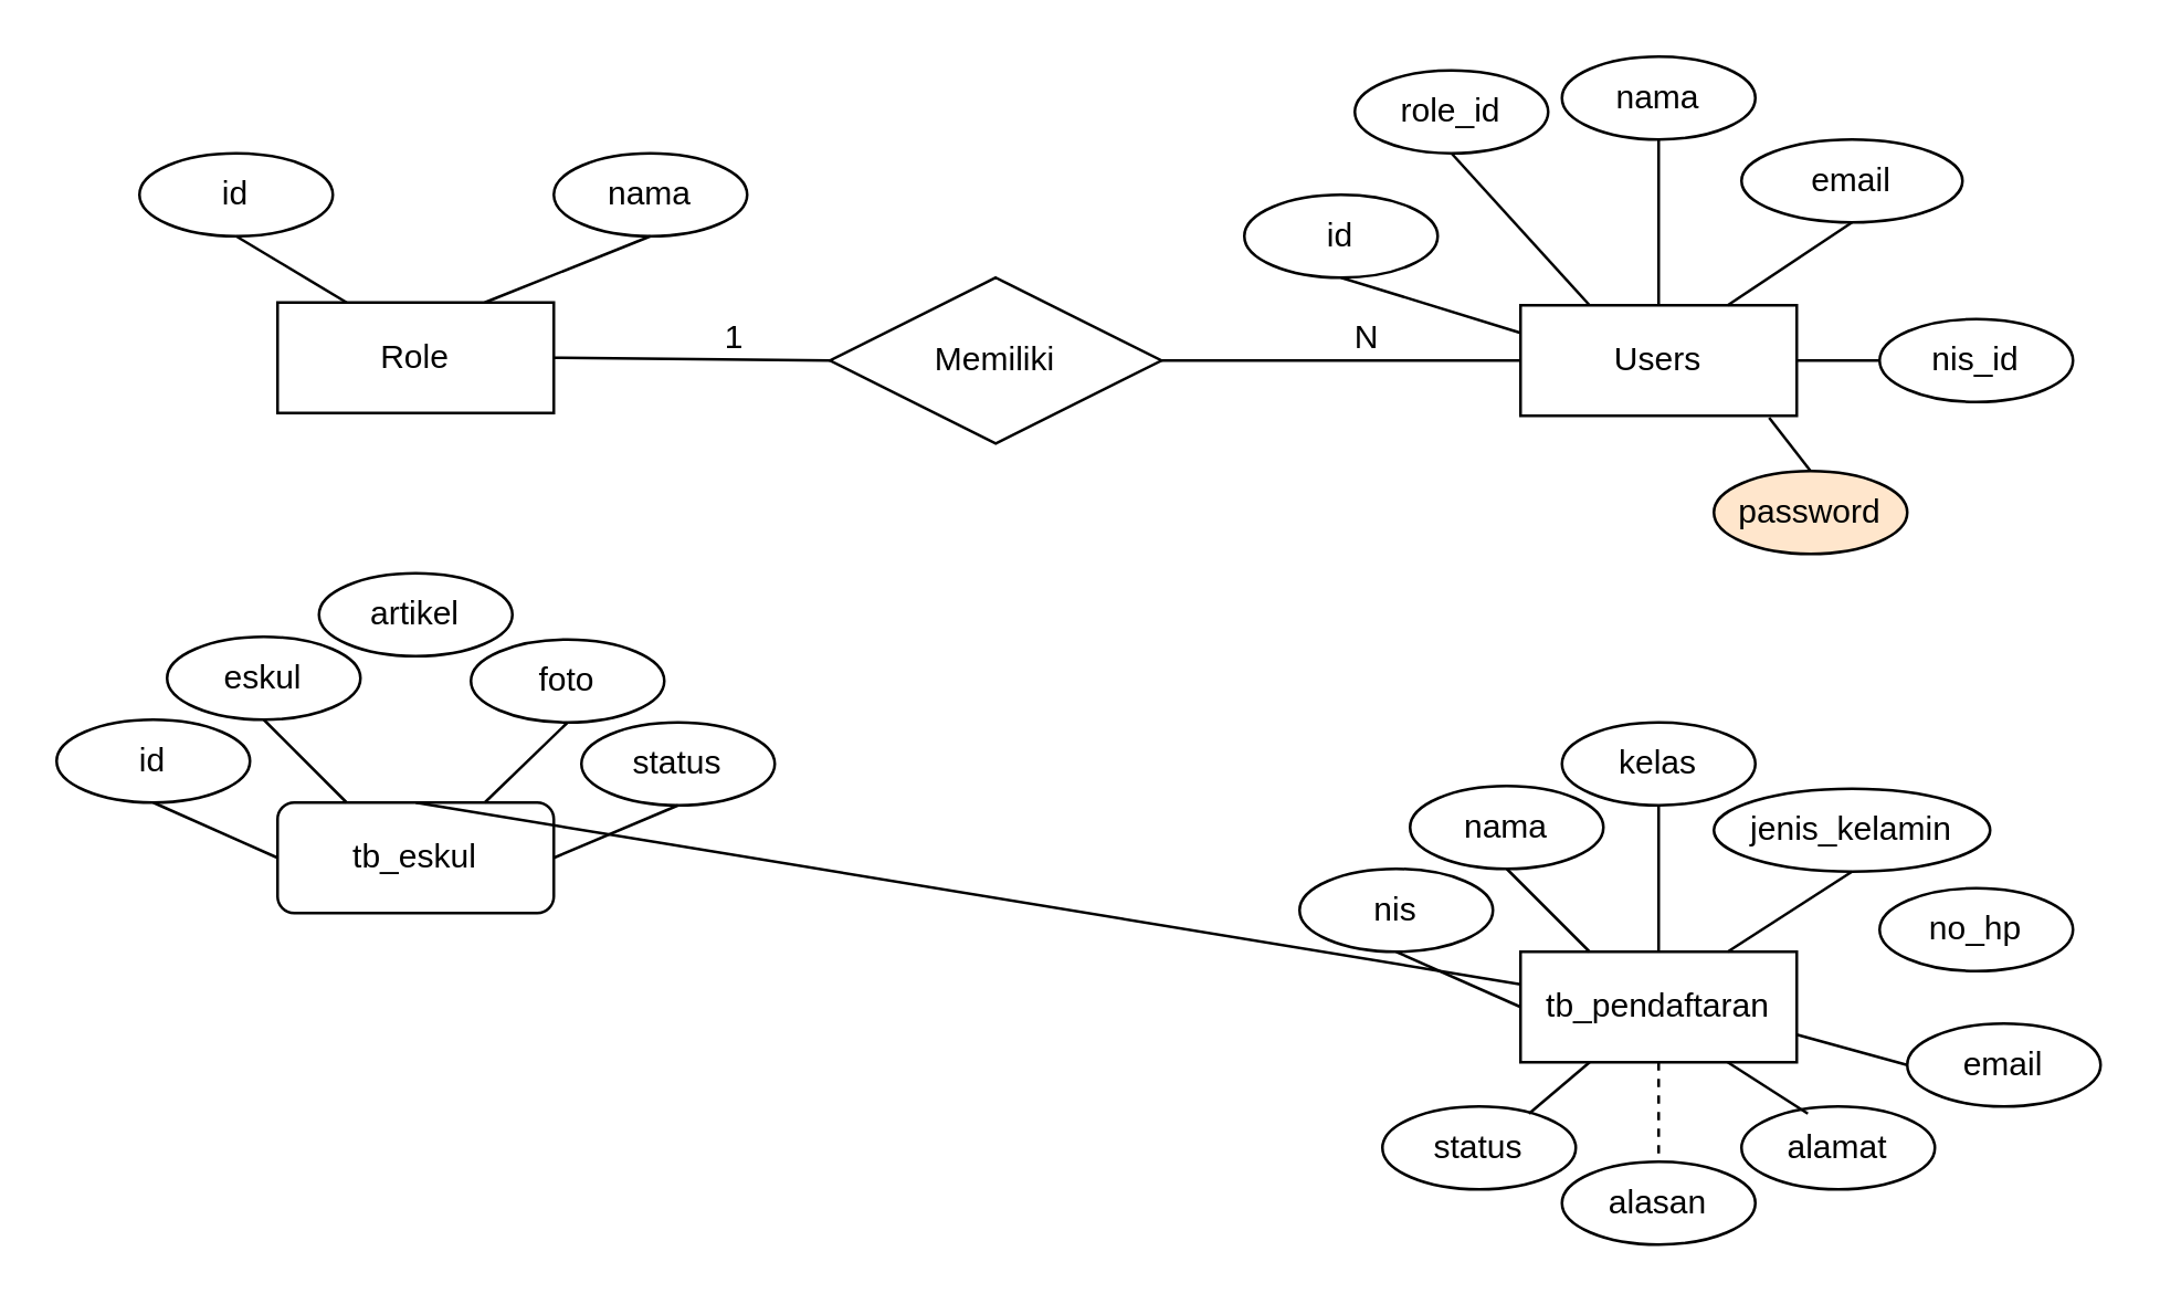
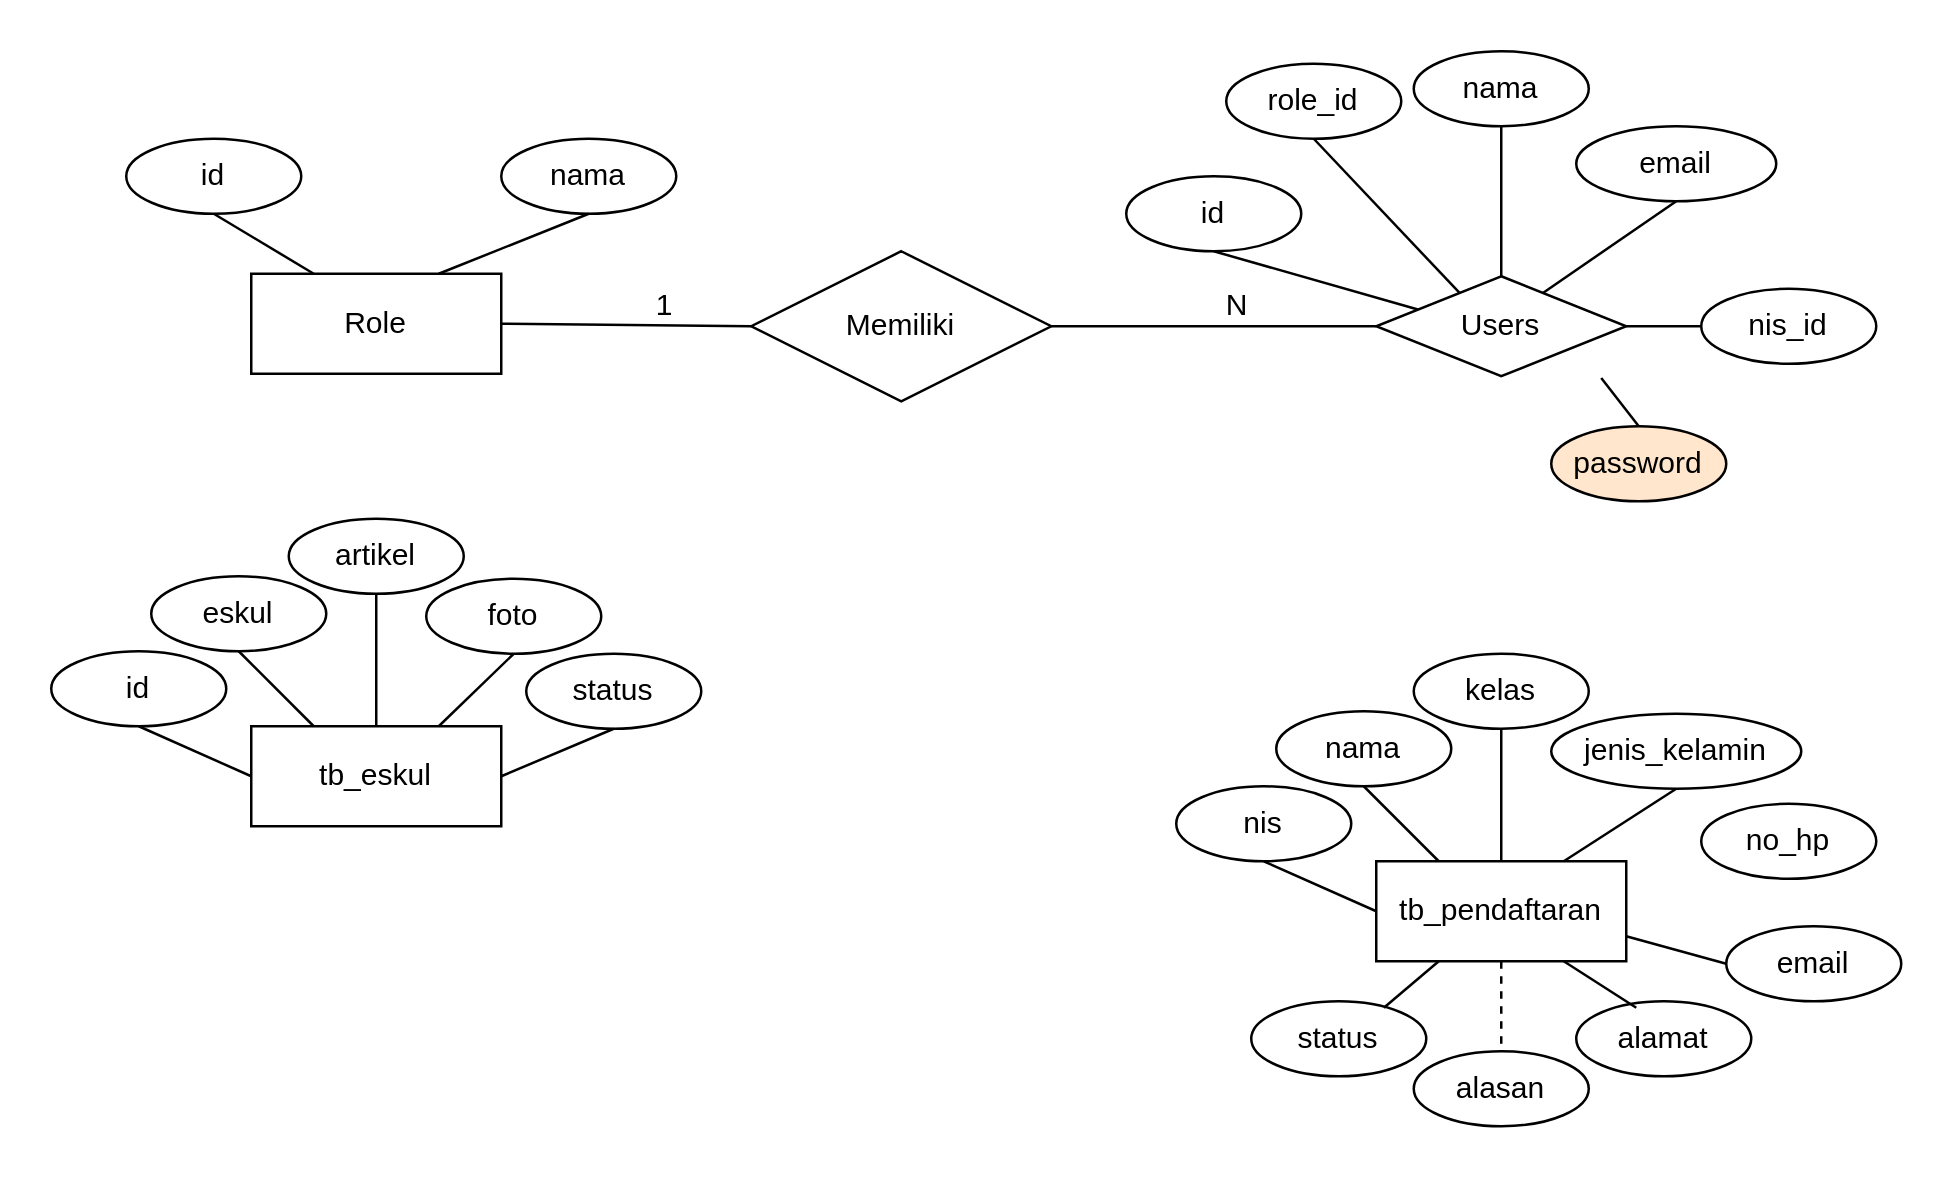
- <mxCell id="7" value="Users" style="whiteSpace=wrap;html=1;align=center;" vertex="1" parent="1"><mxGeometry x="550" y="110" width="100" height="40" as="geometry" /></mxCell>
+ <mxCell id="7" value="Users" style="rhombus;whiteSpace=wrap;html=1;align=center;" vertex="1" parent="1"><mxGeometry x="550" y="110" width="100" height="40" as="geometry" /></mxCell>
- <mxCell id="23" value="tb_eskul" style="whiteSpace=wrap;html=1;align=center;rounded=1;" vertex="1" parent="1"><mxGeometry x="100" y="290" width="100" height="40" as="geometry" /></mxCell>
+ <mxCell id="23" value="tb_eskul" style="whiteSpace=wrap;html=1;align=center;" vertex="1" parent="1"><mxGeometry x="100" y="290" width="100" height="40" as="geometry" /></mxCell>
- <mxCell id="29" value="" style="endArrow=none;html=1;rounded=0;exitX=0.5;exitY=0;exitDx=0;exitDy=0;" edge="1" parent="1" target="36" source="23"><mxGeometry relative="1" as="geometry"><mxPoint x="125" y="270" as="sourcePoint" /><mxPoint x="250" y="270" as="targetPoint" /></mxGeometry></mxCell>
+ <mxCell id="29" value="" style="endArrow=none;html=1;rounded=0;entryX=0.5;entryY=1;entryDx=0;entryDy=0;exitX=0.5;exitY=0;exitDx=0;exitDy=0;" edge="1" parent="1" target="28" source="23"><mxGeometry relative="1" as="geometry"><mxPoint x="125" y="270" as="sourcePoint" /><mxPoint x="250" y="270" as="targetPoint" /></mxGeometry></mxCell>
